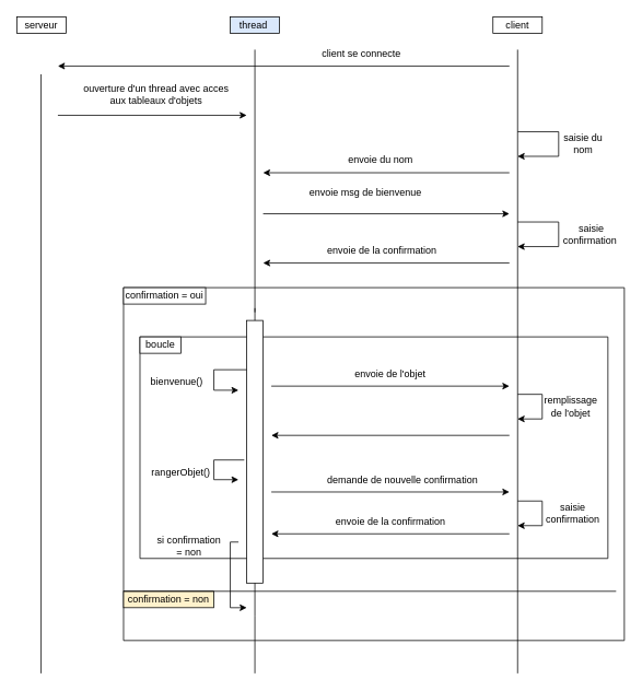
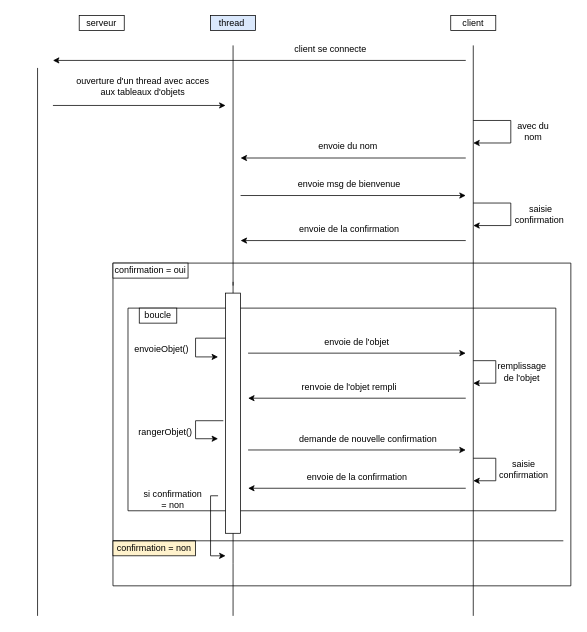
- <mxCell id="2" value="serveur&lt;br&gt;" style="rounded=0;whiteSpace=wrap;html=1;" vertex="1" parent="1"><mxGeometry x="20" y="20" width="60" height="20" as="geometry" /></mxCell>
+ <mxCell id="2" value="serveur&lt;br&gt;" style="rounded=0;whiteSpace=wrap;html=1;" vertex="1" parent="1"><mxGeometry x="105" y="20" width="60" height="20" as="geometry" /></mxCell>
- <mxCell id="19" value="saisie du nom" style="text;html=1;strokeColor=none;fillColor=none;align=center;verticalAlign=middle;whiteSpace=wrap;rounded=0;" vertex="1" parent="1"><mxGeometry x="680" y="160" width="60" height="30" as="geometry" /></mxCell>
+ <mxCell id="19" value="avec du nom" style="text;html=1;strokeColor=none;fillColor=none;align=center;verticalAlign=middle;whiteSpace=wrap;rounded=0;" vertex="1" parent="1"><mxGeometry x="680" y="160" width="60" height="30" as="geometry" /></mxCell>
- <mxCell id="15" value="envoie msg de bienvenue" style="text;html=1;strokeColor=none;fillColor=none;align=center;verticalAlign=middle;whiteSpace=wrap;rounded=0;" vertex="1" parent="1"><mxGeometry x="330" y="220" width="230" height="30" as="geometry" /></mxCell>
+ <mxCell id="15" value="envoie msg de bienvenue" style="text;html=1;strokeColor=none;fillColor=none;align=center;verticalAlign=middle;whiteSpace=wrap;rounded=0;" vertex="1" parent="1"><mxGeometry x="350" y="230" width="230" height="30" as="geometry" /></mxCell>
- <mxCell id="23" value="boucle" style="rounded=0;whiteSpace=wrap;html=1;" vertex="1" parent="1"><mxGeometry x="170" y="410" width="50" height="20" as="geometry" /></mxCell>
+ <mxCell id="23" value="boucle" style="rounded=0;whiteSpace=wrap;html=1;" vertex="1" parent="1"><mxGeometry x="185" y="410" width="50" height="20" as="geometry" /></mxCell>
- <mxCell id="27" value="bienvenue()" style="text;html=1;strokeColor=none;fillColor=none;align=center;verticalAlign=middle;whiteSpace=wrap;rounded=0;" vertex="1" parent="1"><mxGeometry x="170" y="450" width="90" height="30" as="geometry" /></mxCell>
+ <mxCell id="27" value="envoieObjet()" style="text;html=1;strokeColor=none;fillColor=none;align=center;verticalAlign=middle;whiteSpace=wrap;rounded=0;" vertex="1" parent="1"><mxGeometry x="170" y="450" width="90" height="30" as="geometry" /></mxCell>
+ <mxCell id="33" value="renvoie de l'objet rempli" style="text;html=1;strokeColor=none;fillColor=none;align=center;verticalAlign=middle;whiteSpace=wrap;rounded=0;" vertex="1" parent="1"><mxGeometry x="390" y="500" width="150" height="30" as="geometry" /></mxCell>
